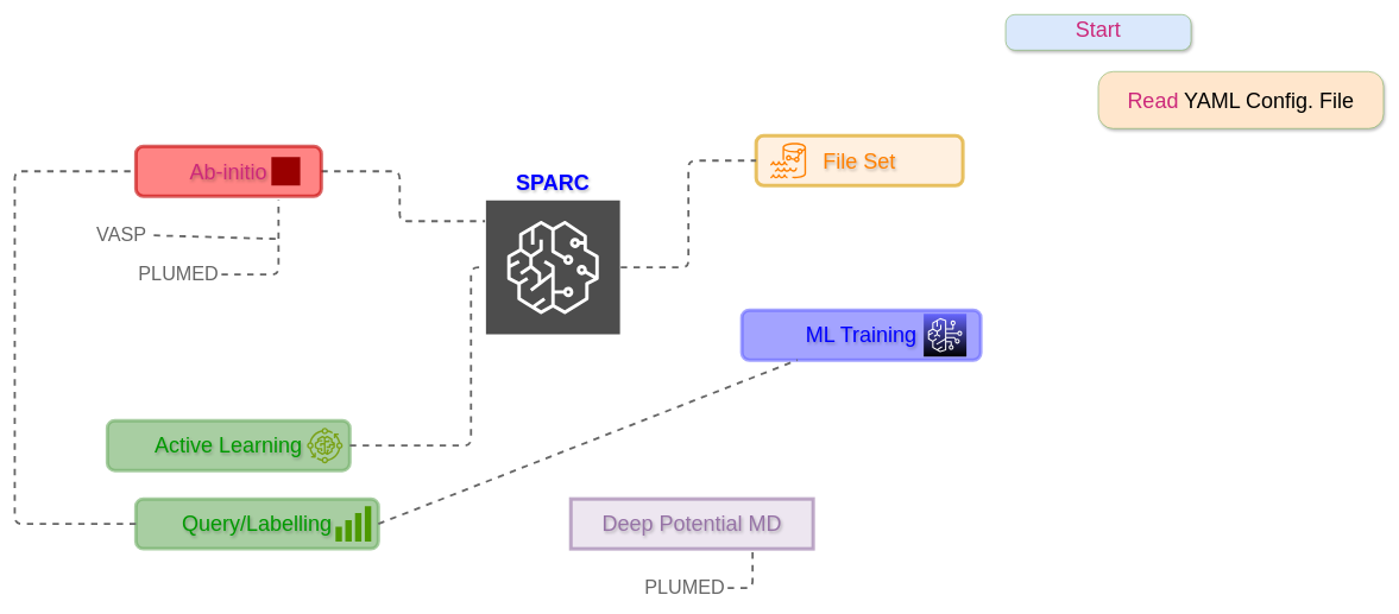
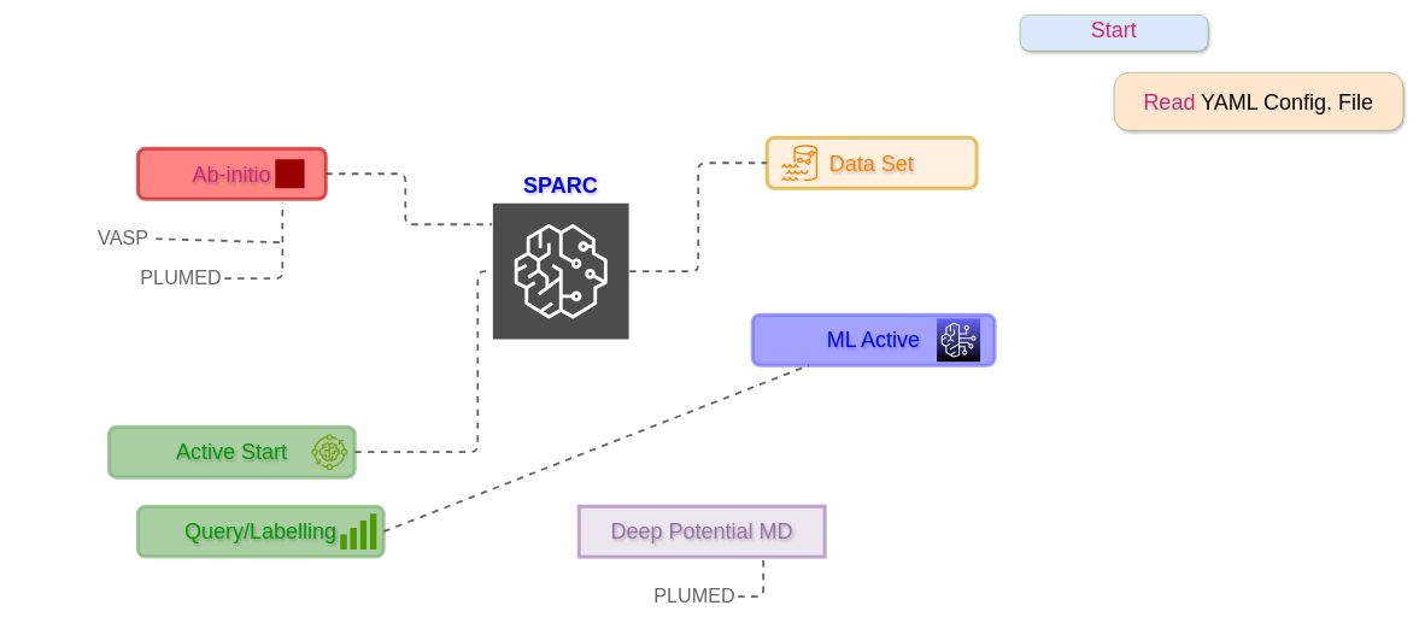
- <mxCell id="18" value="&lt;font style=&quot;font-size: 30px; color: rgb(255, 128, 0);&quot;&gt;File Set&lt;/font&gt;" style="rounded=1;whiteSpace=wrap;html=1;fillColor=#ffe6cc;opacity=60;strokeColor=#d79b00;strokeWidth=5;align=center;labelPosition=center;verticalLabelPosition=middle;verticalAlign=middle;textShadow=1;" vertex="1" parent="1"><mxGeometry x="1060" y="190" width="290" height="70" as="geometry" /></mxCell>
+ <mxCell id="18" value="&lt;font style=&quot;font-size: 30px; color: rgb(255, 128, 0);&quot;&gt;Data Set&lt;/font&gt;" style="rounded=1;whiteSpace=wrap;html=1;fillColor=#ffe6cc;opacity=60;strokeColor=#d79b00;strokeWidth=5;align=center;labelPosition=center;verticalLabelPosition=middle;verticalAlign=middle;textShadow=1;" vertex="1" parent="1"><mxGeometry x="1060" y="190" width="290" height="70" as="geometry" /></mxCell>
- <mxCell id="16" value="&lt;font style=&quot;font-size: 30px; color: rgb(0, 0, 255);&quot;&gt;ML Training&lt;/font&gt;" style="rounded=1;whiteSpace=wrap;html=1;fillColor=#6666FF;opacity=60;strokeColor=#6666FF;strokeWidth=5;align=center;labelPosition=center;verticalLabelPosition=middle;verticalAlign=middle;textShadow=1;" vertex="1" parent="1"><mxGeometry y="435" width="335" height="70" as="geometry" x="1040" /></mxCell>
+ <mxCell id="16" value="&lt;font style=&quot;font-size: 30px; color: rgb(0, 0, 255);&quot;&gt;ML Active&lt;/font&gt;" style="rounded=1;whiteSpace=wrap;html=1;fillColor=#6666FF;opacity=60;strokeColor=#6666FF;strokeWidth=5;align=center;labelPosition=center;verticalLabelPosition=middle;verticalAlign=middle;textShadow=1;" vertex="1" parent="1"><mxGeometry y="435" width="335" height="70" as="geometry" x="1040" /></mxCell>
- <mxCell id="24" value="" style="endArrow=none;dashed=1;html=1;fontFamily=Helvetica;fontSize=12;fontColor=#232F3E;fontStyle=0;entryX=0;entryY=0.5;entryDx=0;entryDy=0;exitX=0;exitY=0.5;exitDx=0;exitDy=0;edgeStyle=elbowEdgeStyle;strokeWidth=3;strokeColor=#666666;" edge="1" parent="1" source="22" target="5"><mxGeometry width="50" height="50" relative="1" as="geometry"><mxPoint x="-10" y="300" as="sourcePoint" /><mxPoint x="40" y="250" as="targetPoint" /><Array as="points"><mxPoint x="20" y="490" /></Array></mxGeometry></mxCell>
- <mxCell id="13" value="&lt;font style=&quot;font-size: 30px; color: rgb(0, 153, 0);&quot;&gt;Active Learning&lt;/font&gt;" style="rounded=1;whiteSpace=wrap;html=1;fillColor=#6FAD64;opacity=60;strokeColor=#6FAD64;strokeWidth=5;align=center;labelPosition=center;verticalLabelPosition=middle;verticalAlign=middle;textShadow=1;" vertex="1" parent="1"><mxGeometry x="150" y="590" width="340" height="70" as="geometry" /></mxCell>
+ <mxCell id="13" value="&lt;font style=&quot;font-size: 30px; color: rgb(0, 153, 0);&quot;&gt;Active Start&lt;/font&gt;" style="rounded=1;whiteSpace=wrap;html=1;fillColor=#6FAD64;opacity=60;strokeColor=#6FAD64;strokeWidth=5;align=center;labelPosition=center;verticalLabelPosition=middle;verticalAlign=middle;textShadow=1;" vertex="1" parent="1"><mxGeometry x="150" y="590" width="340" height="70" as="geometry" /></mxCell>
